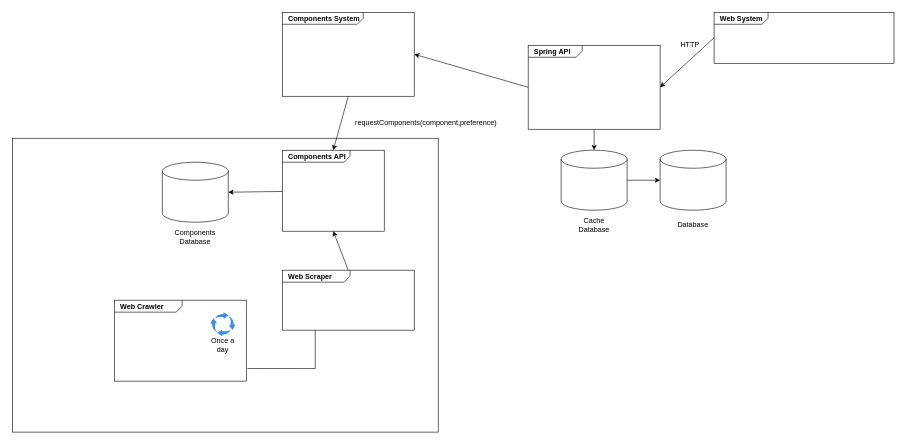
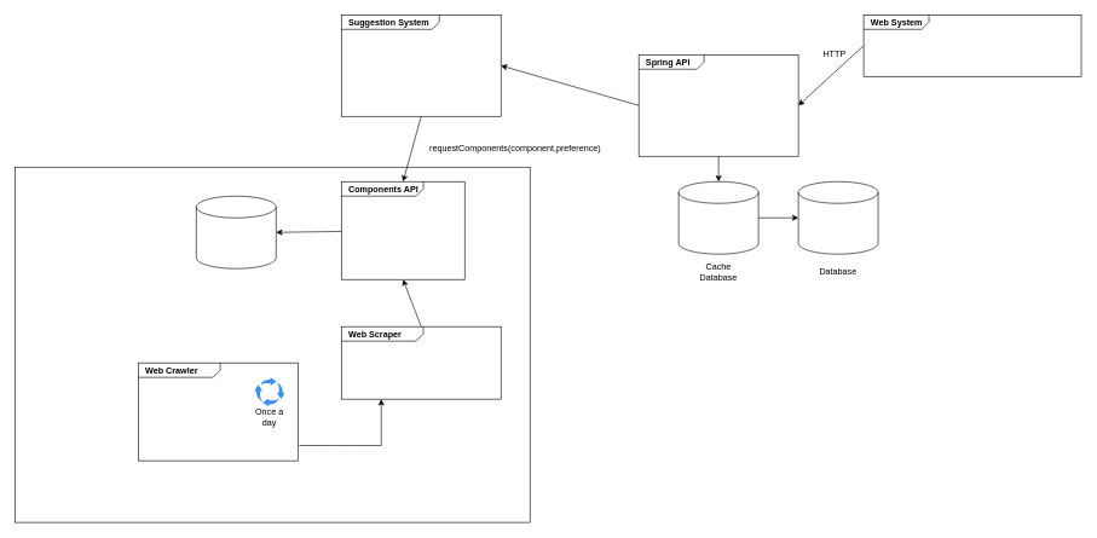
- <mxCell id="13" value="&lt;p style=&quot;margin:0px;margin-top:4px;margin-left:10px;text-align:left;&quot;&gt;&lt;b&gt;Components System&lt;/b&gt;&lt;/p&gt;" style="html=1;shape=mxgraph.sysml.package;html=1;overflow=fill;whiteSpace=wrap;labelX=135;" vertex="1" parent="1"><mxGeometry x="470" y="20" width="220" height="140" as="geometry" /></mxCell>
+ <mxCell id="13" value="&lt;p style=&quot;margin:0px;margin-top:4px;margin-left:10px;text-align:left;&quot;&gt;&lt;b&gt;Suggestion System&lt;/b&gt;&lt;/p&gt;" style="html=1;shape=mxgraph.sysml.package;html=1;overflow=fill;whiteSpace=wrap;labelX=135;" vertex="1" parent="1"><mxGeometry x="470" y="20" width="220" height="140" as="geometry" /></mxCell>
- <mxCell id="19" value="Components&lt;br&gt;Database" style="text;html=1;strokeColor=none;fillColor=none;align=center;verticalAlign=middle;whiteSpace=wrap;rounded=0;" vertex="1" parent="1"><mxGeometry x="295" y="380" width="60" height="30" as="geometry" /></mxCell>
- <mxCell id="26" value="" style="endArrow=none;html=1;rounded=0;entryX=0.25;entryY=1;entryDx=0;entryDy=0;entryPerimeter=0;exitX=1.009;exitY=0.844;exitDx=0;exitDy=0;exitPerimeter=0;" edge="1" parent="1" source="22" target="21"><mxGeometry width="50" height="50" relative="1" as="geometry"><mxPoint x="480" y="570" as="sourcePoint" /><mxPoint x="530" y="520" as="targetPoint" /><Array as="points"><mxPoint x="525" y="614" /></Array></mxGeometry></mxCell>
+ <mxCell id="26" value="" style="endArrow=classic;html=1;rounded=0;entryX=0.25;entryY=1;entryDx=0;entryDy=0;entryPerimeter=0;exitX=1.009;exitY=0.844;exitDx=0;exitDy=0;exitPerimeter=0;" edge="1" parent="1" source="22" target="21"><mxGeometry width="50" height="50" relative="1" as="geometry"><mxPoint x="480" y="570" as="sourcePoint" /><mxPoint x="530" y="520" as="targetPoint" /><Array as="points"><mxPoint x="525" y="614" /></Array></mxGeometry></mxCell>
